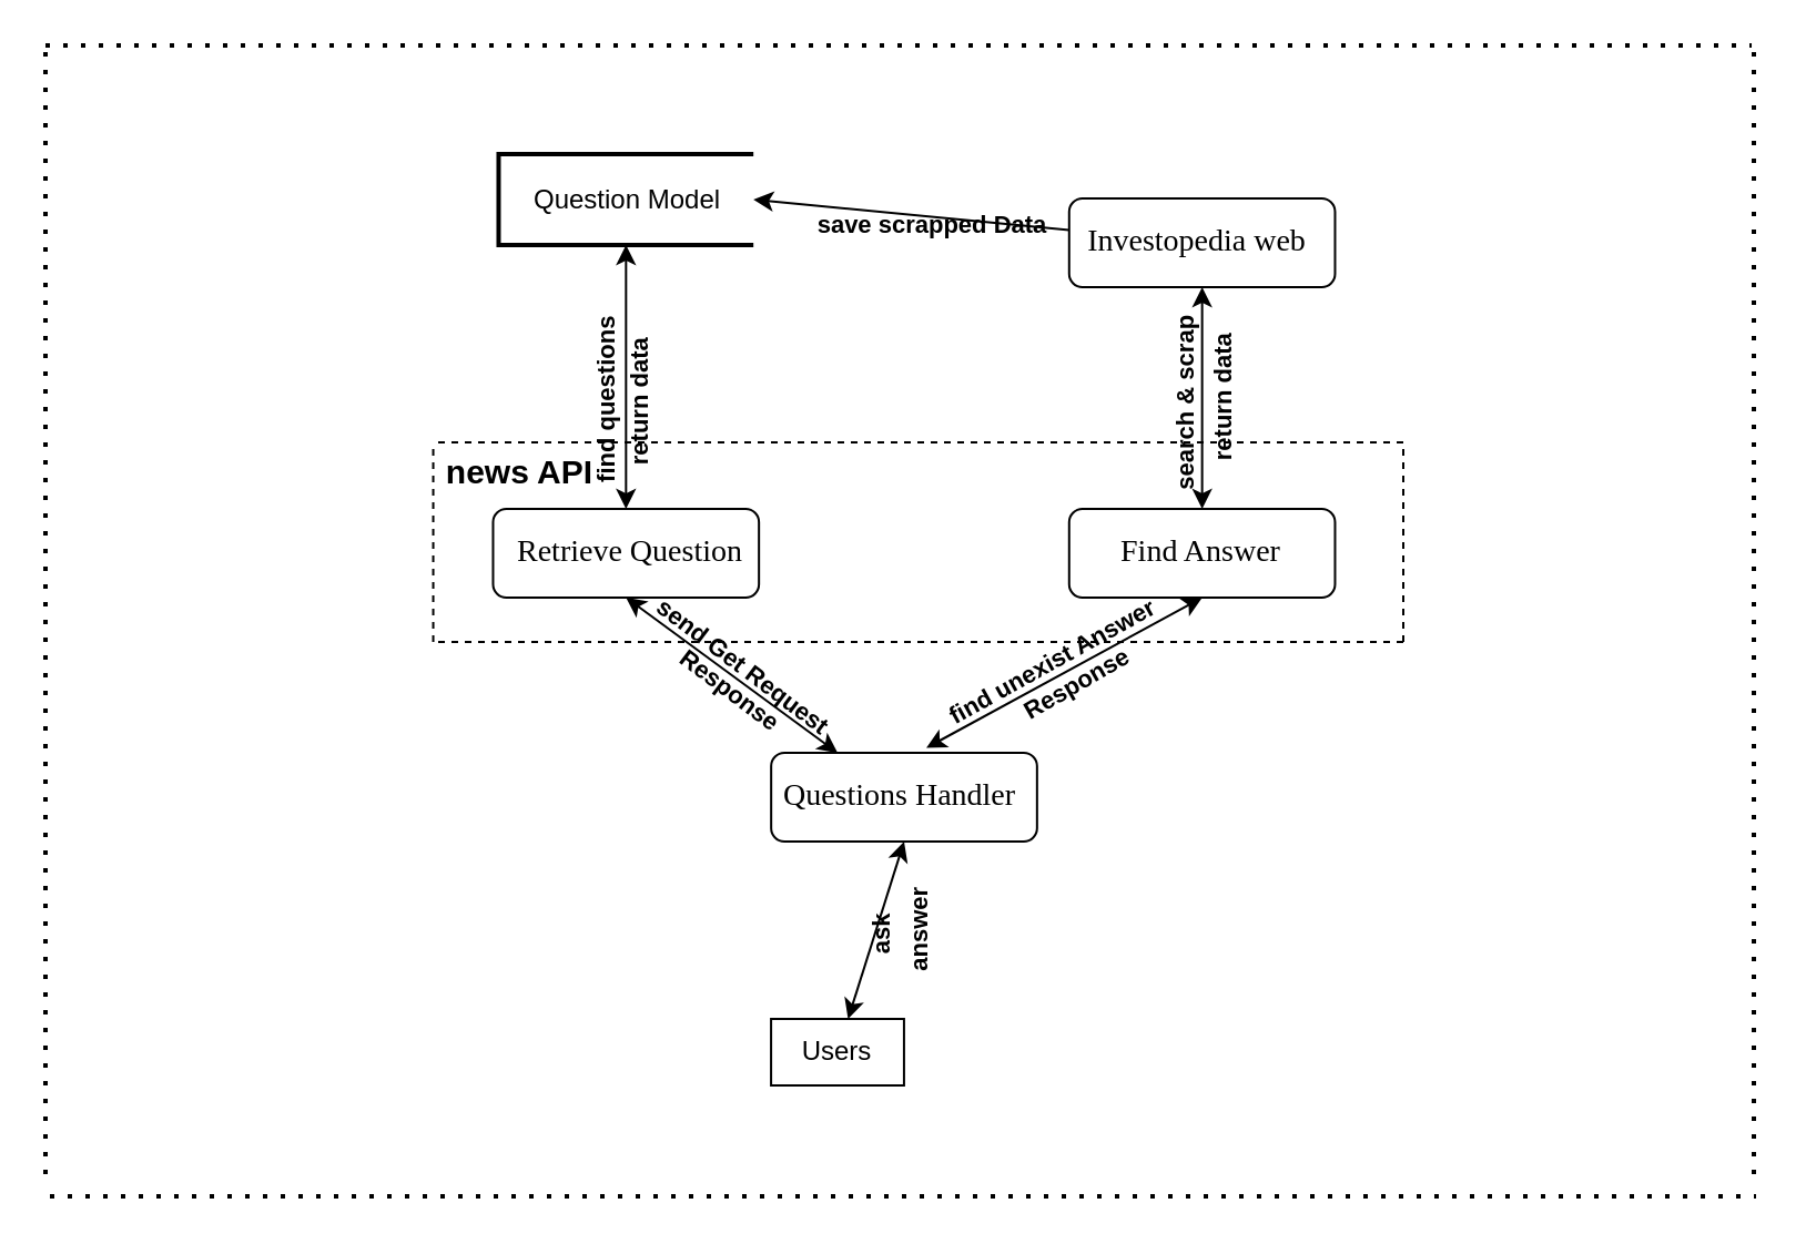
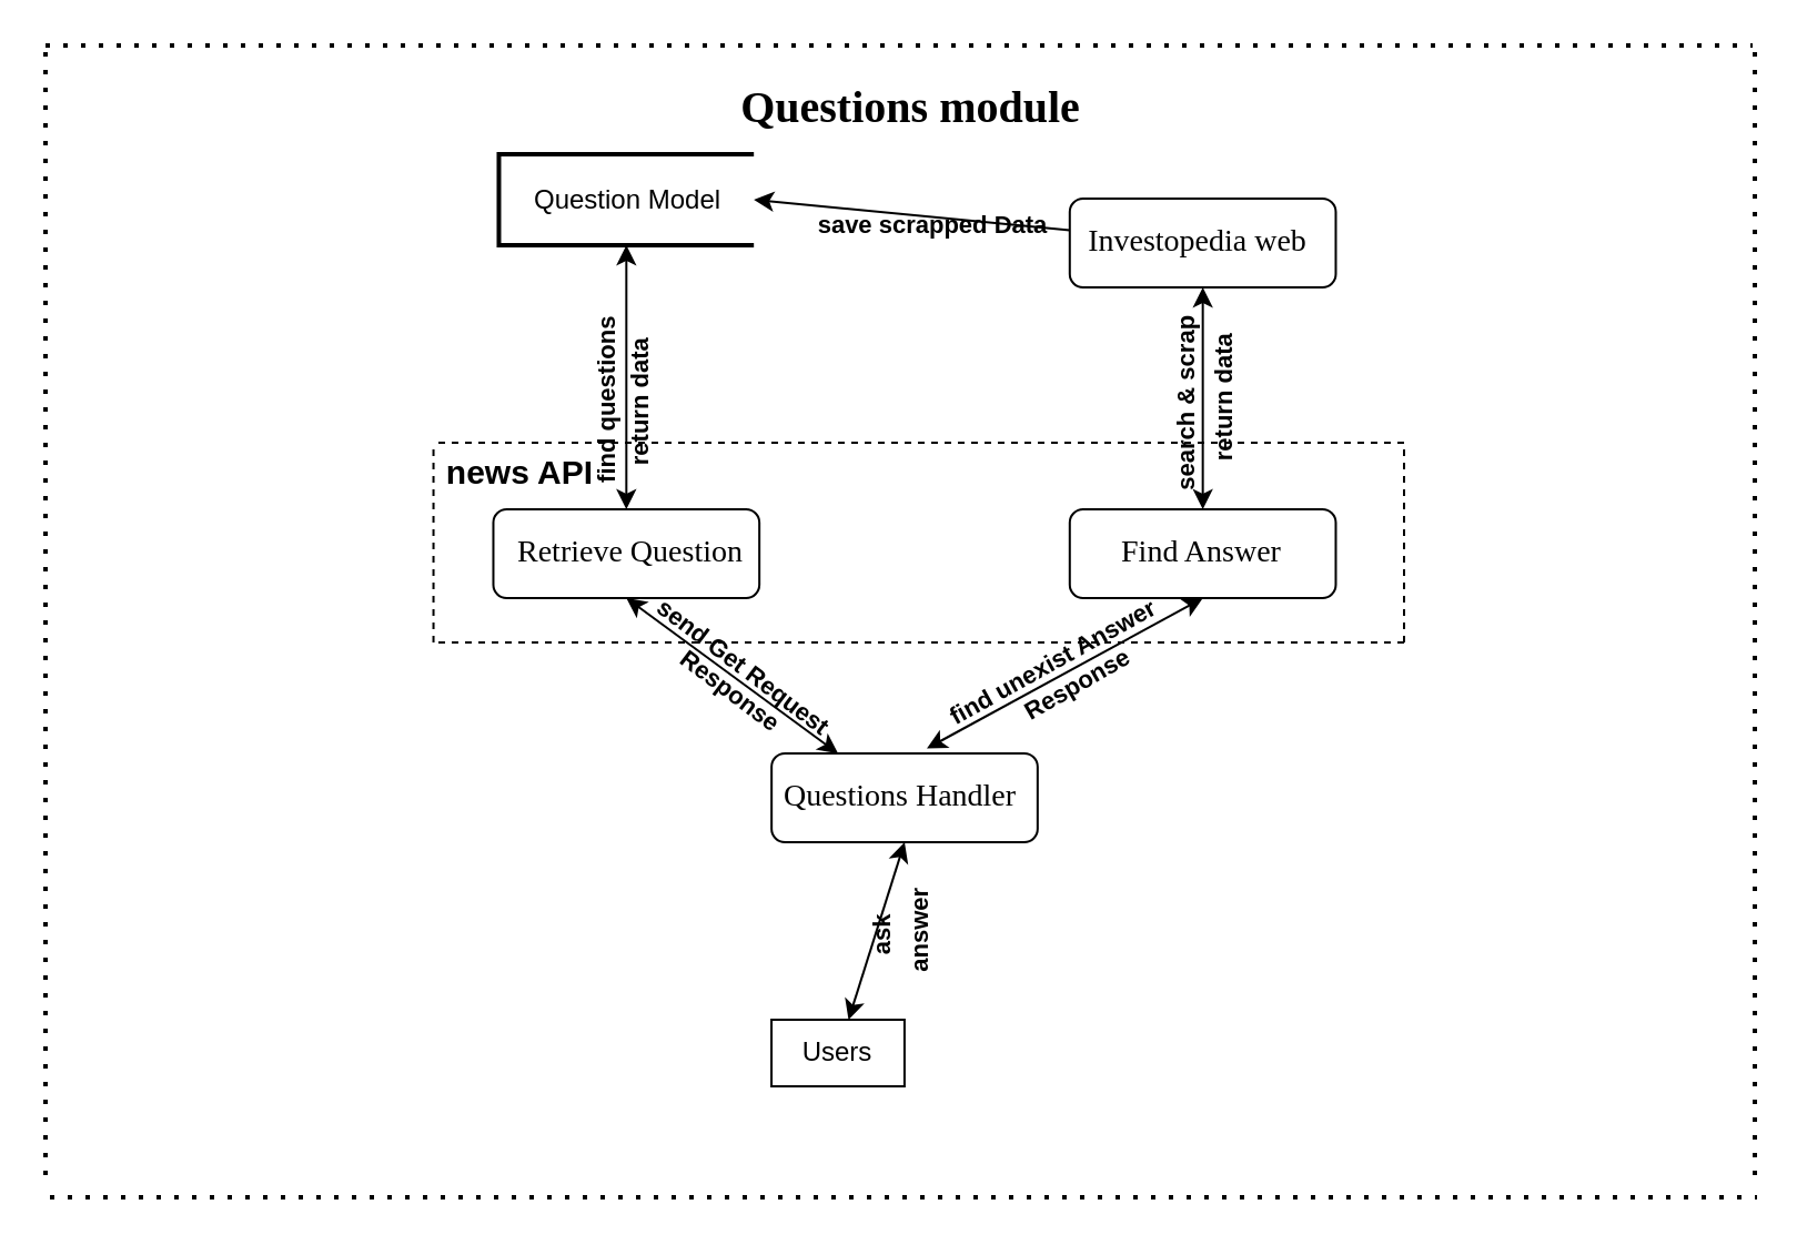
+ <mxCell id="20" value="&lt;font style=&quot;font-size: 20px&quot;&gt;&lt;b&gt;&lt;br&gt;&lt;/b&gt;&lt;/font&gt;&lt;font style=&quot;font-size: 20px&quot;&gt;&lt;b&gt;&lt;span style=&quot;font-family: &amp;#34;times new roman&amp;#34;&quot;&gt;Questions&amp;nbsp;&lt;/span&gt;&lt;span style=&quot;font-family: &amp;#34;times new roman&amp;#34;&quot;&gt;module&lt;/span&gt;&lt;/b&gt;&lt;/font&gt;" style="text;html=1;strokeColor=none;fillColor=none;align=center;verticalAlign=middle;whiteSpace=wrap;rounded=0;fontSize=9;" vertex="1" parent="1"><mxGeometry x="309.626" y="20" width="199.742" height="30" as="geometry" /></mxCell>
